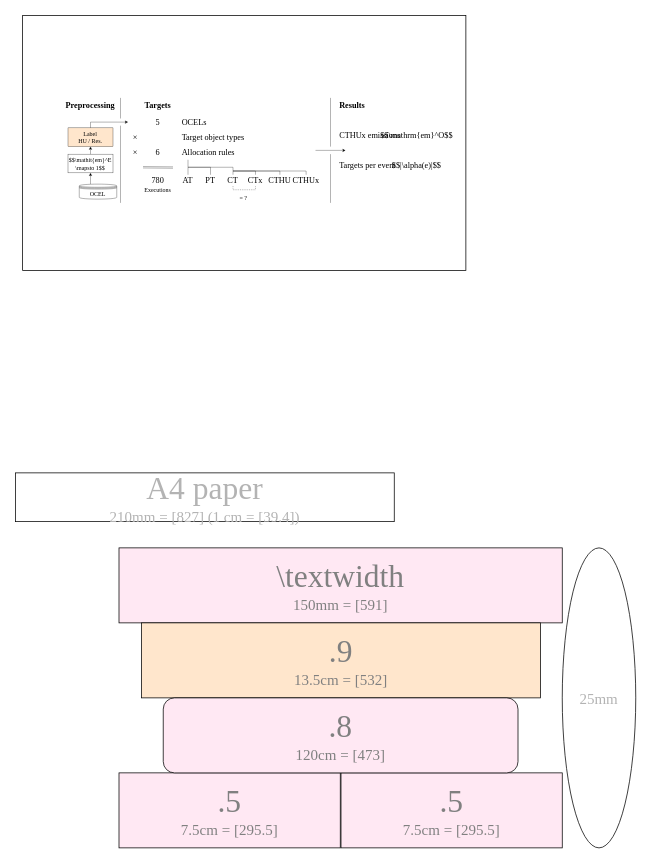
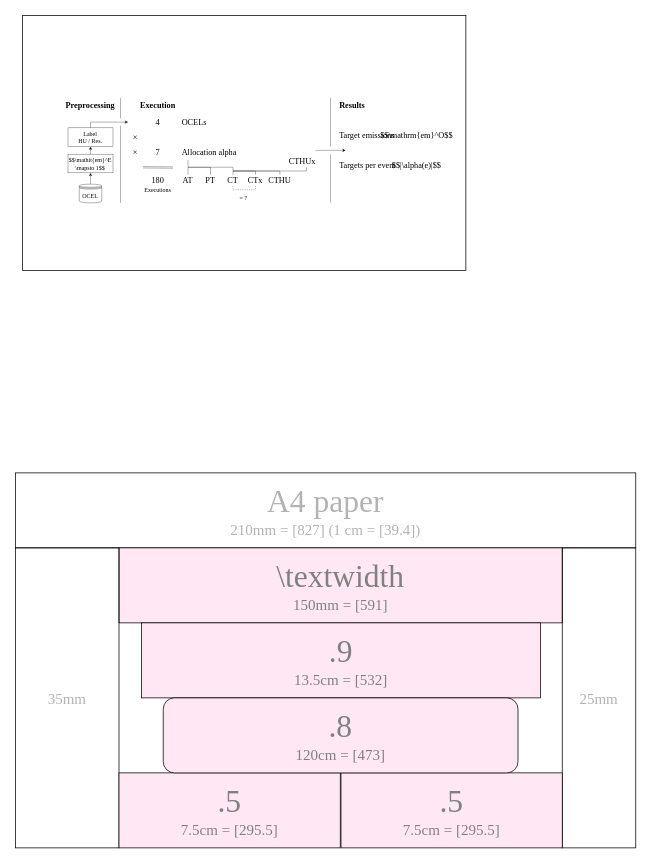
- <mxCell id="55" value="Targets" style="rounded=0;whiteSpace=wrap;html=1;align=center;strokeColor=none;fillColor=none;fontFamily=CMU Sans Serif;fontSize=11;fontStyle=1" vertex="1" parent="1"><mxGeometry x="170" y="130" width="80" height="20" as="geometry" /></mxCell>
+ <mxCell id="55" value="Execution" style="rounded=0;whiteSpace=wrap;html=1;align=center;strokeColor=none;fillColor=none;fontFamily=CMU Sans Serif;fontSize=11;fontStyle=1" vertex="1" parent="1"><mxGeometry x="170" y="130" width="80" height="20" as="geometry" /></mxCell>
- <mxCell id="5" value="5" style="rounded=0;whiteSpace=wrap;html=1;strokeColor=none;fillColor=none;fontFamily=CMU Sans Serif;fontSize=11;" parent="1" vertex="1"><mxGeometry x="190" y="152.5" width="40" height="20" as="geometry" /></mxCell>
+ <mxCell id="5" value="4" style="rounded=0;whiteSpace=wrap;html=1;strokeColor=none;fillColor=none;fontFamily=CMU Sans Serif;fontSize=11;" parent="1" vertex="1"><mxGeometry x="190" y="152.5" width="40" height="20" as="geometry" /></mxCell>
- <mxCell id="32" value="CTHUx emissions" style="rounded=0;whiteSpace=wrap;html=1;align=left;strokeColor=none;fillColor=none;fontFamily=CMU Sans Serif;fontSize=11;" parent="1" vertex="1"><mxGeometry x="450" y="170" width="120" height="20" as="geometry" /></mxCell>
+ <mxCell id="32" value="Target emissions" style="rounded=0;whiteSpace=wrap;html=1;align=left;strokeColor=none;fillColor=none;fontFamily=CMU Sans Serif;fontSize=11;" parent="1" vertex="1"><mxGeometry x="450" y="170" width="120" height="20" as="geometry" /></mxCell>
- <mxCell id="50" value="Label&lt;div style=&quot;font-size: 8px;&quot;&gt;HU / Res.&lt;/div&gt;" style="rounded=0;whiteSpace=wrap;html=1;fontSize=8;fontFamily=CMU Sans Serif;strokeWidth=0.4;fillColor=#ffe6cc;" vertex="1" parent="1"><mxGeometry x="90" y="170" width="60" height="25" as="geometry" /></mxCell>
+ <mxCell id="50" value="Label&lt;div style=&quot;font-size: 8px;&quot;&gt;HU / Res.&lt;/div&gt;" style="rounded=0;whiteSpace=wrap;html=1;fontSize=8;fontFamily=CMU Sans Serif;strokeWidth=0.4;" vertex="1" parent="1"><mxGeometry x="90" y="170" width="60" height="25" as="geometry" /></mxCell>
- <mxCell id="7" value="Target object types" style="rounded=0;whiteSpace=wrap;html=1;align=left;strokeColor=none;fillColor=none;fontFamily=CMU Sans Serif;fontSize=11;" parent="1" vertex="1"><mxGeometry x="240" y="172.5" width="120" height="20" as="geometry" /></mxCell>
- <mxCell id="8" value="6" style="rounded=0;whiteSpace=wrap;html=1;strokeColor=none;fillColor=none;fontFamily=CMU Sans Serif;fontSize=11;" parent="1" vertex="1"><mxGeometry x="190" y="192.5" width="40" height="20" as="geometry" /></mxCell>
+ <mxCell id="8" value="7" style="rounded=0;whiteSpace=wrap;html=1;strokeColor=none;fillColor=none;fontFamily=CMU Sans Serif;fontSize=11;" parent="1" vertex="1"><mxGeometry x="190" y="192.5" width="40" height="20" as="geometry" /></mxCell>
- <mxCell id="4" value="Allocation rules" style="rounded=0;whiteSpace=wrap;html=1;align=left;strokeColor=none;fillColor=none;fontFamily=CMU Sans Serif;fontSize=11;" parent="1" vertex="1"><mxGeometry x="240" y="192.5" width="120" height="20" as="geometry" /></mxCell>
+ <mxCell id="4" value="Allocation alpha" style="rounded=0;whiteSpace=wrap;html=1;align=left;strokeColor=none;fillColor=none;fontFamily=CMU Sans Serif;fontSize=11;" parent="1" vertex="1"><mxGeometry x="240" y="192.5" width="120" height="20" as="geometry" /></mxCell>
- <mxCell id="11" value="780" style="rounded=0;whiteSpace=wrap;html=1;strokeColor=none;fillColor=none;fontFamily=CMU Sans Serif;fontSize=11;" parent="1" vertex="1"><mxGeometry x="190" y="232.5" width="40" height="15" as="geometry" /></mxCell>
+ <mxCell id="11" value="180" style="rounded=0;whiteSpace=wrap;html=1;strokeColor=none;fillColor=none;fontFamily=CMU Sans Serif;fontSize=11;" parent="1" vertex="1"><mxGeometry x="190" y="232.5" width="40" height="15" as="geometry" /></mxCell>
- <mxCell id="29" value="&lt;font style=&quot;font-size: 11px;&quot;&gt;CTHUx&lt;/font&gt;" style="rounded=0;whiteSpace=wrap;html=1;align=center;fontSize=11;fillColor=none;strokeColor=none;fontFamily=CMU Sans Serif;" parent="1" vertex="1"><mxGeometry x="390" y="232.5" width="35" height="15" as="geometry" /></mxCell>
+ <mxCell id="29" value="&lt;font style=&quot;font-size: 11px;&quot;&gt;CTHUx&lt;/font&gt;" style="rounded=0;whiteSpace=wrap;html=1;align=center;fontSize=11;fillColor=none;strokeColor=none;fontFamily=CMU Sans Serif;" parent="1" vertex="1"><mxGeometry x="385" y="207.5" width="35" height="15" as="geometry" /></mxCell>
- <mxCell id="47" value="&lt;font style=&quot;font-size: 8px;&quot;&gt;OCEL&lt;/font&gt;" style="shape=datastore;whiteSpace=wrap;html=1;fontFamily=CMU Sans Serif;strokeWidth=0.4;fontSize=8;" vertex="1" parent="1"><mxGeometry x="105" y="245" width="50" height="20" as="geometry" /></mxCell>
+ <mxCell id="47" value="&lt;font style=&quot;font-size: 8px;&quot;&gt;OCEL&lt;/font&gt;" style="shape=datastore;whiteSpace=wrap;html=1;fontFamily=CMU Sans Serif;strokeWidth=0.4;fontSize=8;" vertex="1" parent="1"><mxGeometry x="105" y="245" width="30" height="25" as="geometry" /></mxCell>
- <mxCell id="38" value="&lt;font style=&quot;font-size: 20px;&quot;&gt;&lt;span style=&quot;font-size: 42px;&quot;&gt;A4 paper&lt;/span&gt;&lt;br&gt;&lt;font style=&quot;font-size: 20px;&quot;&gt;210mm = [827]&amp;nbsp;&lt;/font&gt;(1 cm = [39.4])&lt;br&gt;&lt;/font&gt;" style="rounded=0;whiteSpace=wrap;html=1;labelBackgroundColor=none;strokeColor=#000000;strokeWidth=1;fontFamily=CMU Sans Serif;fontSize=9;fillColor=none;fontColor=#B3B3B3;" vertex="1" parent="1"><mxGeometry x="20" y="630" width="505" height="65" as="geometry" /></mxCell>
+ <mxCell id="38" value="&lt;font style=&quot;font-size: 20px;&quot;&gt;&lt;span style=&quot;font-size: 42px;&quot;&gt;A4 paper&lt;/span&gt;&lt;br&gt;&lt;font style=&quot;font-size: 20px;&quot;&gt;210mm = [827]&amp;nbsp;&lt;/font&gt;(1 cm = [39.4])&lt;br&gt;&lt;/font&gt;" style="rounded=0;whiteSpace=wrap;html=1;labelBackgroundColor=none;strokeColor=#000000;strokeWidth=1;fontFamily=CMU Sans Serif;fontSize=9;fillColor=none;fontColor=#B3B3B3;" vertex="1" parent="1"><mxGeometry y="630" width="827" height="100" as="geometry" x="20" /></mxCell>
- <mxCell id="44" value="&lt;span style=&quot;font-size: 42px;&quot;&gt;.9&lt;/span&gt;&lt;br&gt;&lt;font style=&quot;font-size: 20px;&quot;&gt;13.5cm = [532]&lt;/font&gt;" style="rounded=0;whiteSpace=wrap;html=1;labelBackgroundColor=none;strokeColor=#000000;strokeWidth=1;fontFamily=CMU Sans Serif;fontSize=9;fillColor=#ffe6cc;fontColor=#808080;" vertex="1" parent="1"><mxGeometry x="188" y="830" width="532" height="100" as="geometry" /></mxCell>
+ <mxCell id="44" value="&lt;span style=&quot;font-size: 42px;&quot;&gt;.9&lt;/span&gt;&lt;br&gt;&lt;font style=&quot;font-size: 20px;&quot;&gt;13.5cm = [532]&lt;/font&gt;" style="rounded=0;whiteSpace=wrap;html=1;labelBackgroundColor=none;strokeColor=#000000;strokeWidth=1;fontFamily=CMU Sans Serif;fontSize=9;fillColor=#FFE8F3;fontColor=#808080;" vertex="1" parent="1"><mxGeometry x="188" y="830" width="532" height="100" as="geometry" /></mxCell>
+ <mxCell id="41" value="&lt;font style=&quot;font-size: 20px;&quot;&gt;35mm&lt;/font&gt;" style="rounded=0;whiteSpace=wrap;html=1;labelBackgroundColor=none;strokeColor=#000000;strokeWidth=1;fontFamily=CMU Sans Serif;fontSize=9;fillColor=none;fontColor=#B3B3B3;" vertex="1" parent="1"><mxGeometry y="730" width="138" height="400" as="geometry" x="20" /></mxCell>
- <mxCell id="40" value="&lt;font style=&quot;font-size: 20px;&quot;&gt;25mm&lt;/font&gt;" style="ellipse;whiteSpace=wrap;html=1;labelBackgroundColor=none;strokeColor=#000000;strokeWidth=1;fontFamily=CMU Sans Serif;fontSize=9;fillColor=none;fontColor=#B3B3B3;" vertex="1" parent="1"><mxGeometry x="749" y="730" width="98" height="400" as="geometry" /></mxCell>
+ <mxCell id="40" value="&lt;font style=&quot;font-size: 20px;&quot;&gt;25mm&lt;/font&gt;" style="rounded=0;whiteSpace=wrap;html=1;labelBackgroundColor=none;strokeColor=#000000;strokeWidth=1;fontFamily=CMU Sans Serif;fontSize=9;fillColor=none;fontColor=#B3B3B3;" vertex="1" parent="1"><mxGeometry x="749" y="730" width="98" height="400" as="geometry" /></mxCell>
